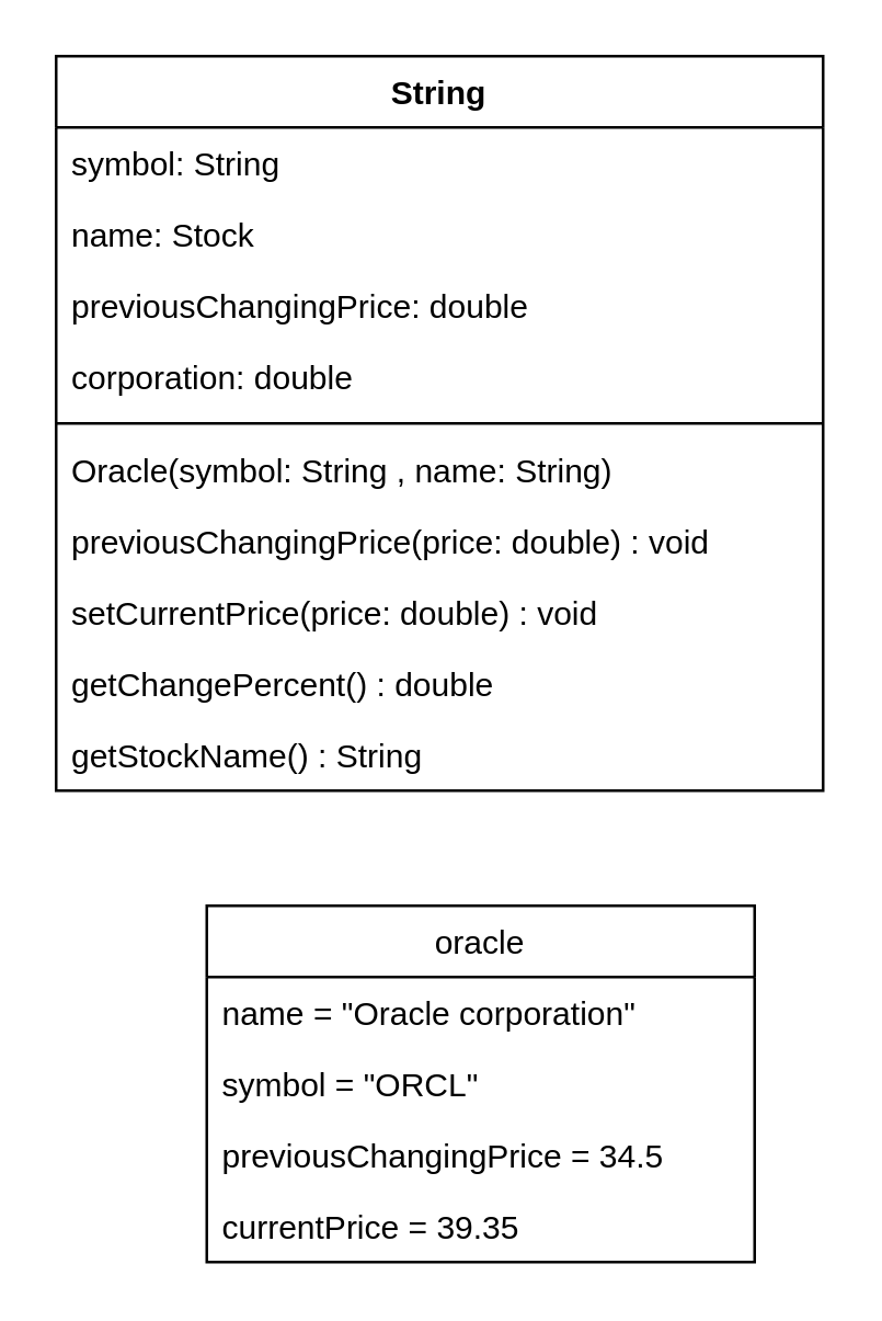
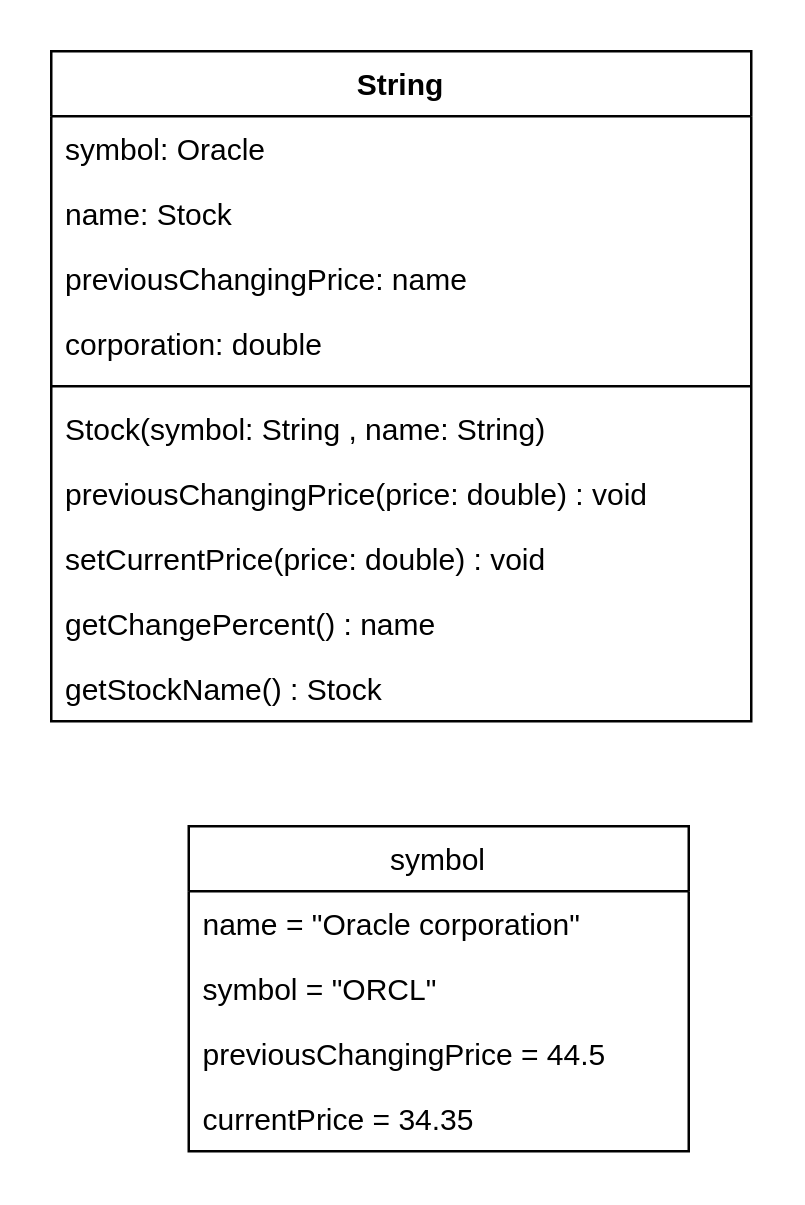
- <mxCell id="3" value="symbol: String&#10;" style="text;strokeColor=none;fillColor=none;align=left;verticalAlign=top;spacingLeft=4;spacingRight=4;overflow=hidden;rotatable=0;points=[[0,0.5],[1,0.5]];portConstraint=eastwest;" parent="2" vertex="1"><mxGeometry y="26" width="280" height="26" as="geometry" /></mxCell>
+ <mxCell id="3" value="symbol: Oracle&#10;" style="text;strokeColor=none;fillColor=none;align=left;verticalAlign=top;spacingLeft=4;spacingRight=4;overflow=hidden;rotatable=0;points=[[0,0.5],[1,0.5]];portConstraint=eastwest;" parent="2" vertex="1"><mxGeometry y="26" width="280" height="26" as="geometry" /></mxCell>
- <mxCell id="5" value="previousChangingPrice: double" style="text;strokeColor=none;fillColor=none;align=left;verticalAlign=top;spacingLeft=4;spacingRight=4;overflow=hidden;rotatable=0;points=[[0,0.5],[1,0.5]];portConstraint=eastwest;" parent="2" vertex="1"><mxGeometry y="78" width="280" height="26" as="geometry" /></mxCell>
+ <mxCell id="5" value="previousChangingPrice: name" style="text;strokeColor=none;fillColor=none;align=left;verticalAlign=top;spacingLeft=4;spacingRight=4;overflow=hidden;rotatable=0;points=[[0,0.5],[1,0.5]];portConstraint=eastwest;" parent="2" vertex="1"><mxGeometry y="78" width="280" height="26" as="geometry" /></mxCell>
- <mxCell id="8" value="Oracle(symbol: String , name: String)" style="text;strokeColor=none;fillColor=none;align=left;verticalAlign=top;spacingLeft=4;spacingRight=4;overflow=hidden;rotatable=0;points=[[0,0.5],[1,0.5]];portConstraint=eastwest;" parent="2" vertex="1"><mxGeometry y="138" width="280" height="26" as="geometry" /></mxCell>
+ <mxCell id="8" value="Stock(symbol: String , name: String)" style="text;strokeColor=none;fillColor=none;align=left;verticalAlign=top;spacingLeft=4;spacingRight=4;overflow=hidden;rotatable=0;points=[[0,0.5],[1,0.5]];portConstraint=eastwest;" parent="2" vertex="1"><mxGeometry y="138" width="280" height="26" as="geometry" /></mxCell>
- <mxCell id="11" value="getChangePercent() : double" style="text;strokeColor=none;fillColor=none;align=left;verticalAlign=top;spacingLeft=4;spacingRight=4;overflow=hidden;rotatable=0;points=[[0,0.5],[1,0.5]];portConstraint=eastwest;" parent="2" vertex="1"><mxGeometry y="216" width="280" height="26" as="geometry" /></mxCell>
+ <mxCell id="11" value="getChangePercent() : name" style="text;strokeColor=none;fillColor=none;align=left;verticalAlign=top;spacingLeft=4;spacingRight=4;overflow=hidden;rotatable=0;points=[[0,0.5],[1,0.5]];portConstraint=eastwest;" parent="2" vertex="1"><mxGeometry y="216" width="280" height="26" as="geometry" /></mxCell>
- <mxCell id="12" value="getStockName() : String" style="text;strokeColor=none;fillColor=none;align=left;verticalAlign=top;spacingLeft=4;spacingRight=4;overflow=hidden;rotatable=0;points=[[0,0.5],[1,0.5]];portConstraint=eastwest;" vertex="1" parent="2"><mxGeometry y="242" width="280" height="26" as="geometry" /></mxCell>
+ <mxCell id="12" value="getStockName() : Stock" style="text;strokeColor=none;fillColor=none;align=left;verticalAlign=top;spacingLeft=4;spacingRight=4;overflow=hidden;rotatable=0;points=[[0,0.5],[1,0.5]];portConstraint=eastwest;" vertex="1" parent="2"><mxGeometry y="242" width="280" height="26" as="geometry" /></mxCell>
- <mxCell id="13" value="oracle" style="swimlane;fontStyle=0;childLayout=stackLayout;horizontal=1;startSize=26;fillColor=none;horizontalStack=0;resizeParent=1;resizeParentMax=0;resizeLast=0;collapsible=1;marginBottom=0;" parent="1" vertex="1"><mxGeometry x="75" y="330" width="200" height="130" as="geometry" /></mxCell>
+ <mxCell id="13" value="symbol" style="swimlane;fontStyle=0;childLayout=stackLayout;horizontal=1;startSize=26;fillColor=none;horizontalStack=0;resizeParent=1;resizeParentMax=0;resizeLast=0;collapsible=1;marginBottom=0;" parent="1" vertex="1"><mxGeometry x="75" y="330" width="200" height="130" as="geometry" /></mxCell>
- <mxCell id="16" value="previousChangingPrice = 34.5" style="text;strokeColor=none;fillColor=none;align=left;verticalAlign=top;spacingLeft=4;spacingRight=4;overflow=hidden;rotatable=0;points=[[0,0.5],[1,0.5]];portConstraint=eastwest;" vertex="1" parent="13"><mxGeometry y="78" width="200" height="26" as="geometry" /></mxCell>
+ <mxCell id="16" value="previousChangingPrice = 44.5" style="text;strokeColor=none;fillColor=none;align=left;verticalAlign=top;spacingLeft=4;spacingRight=4;overflow=hidden;rotatable=0;points=[[0,0.5],[1,0.5]];portConstraint=eastwest;" vertex="1" parent="13"><mxGeometry y="78" width="200" height="26" as="geometry" /></mxCell>
- <mxCell id="17" value="currentPrice = 39.35&#10;" style="text;strokeColor=none;fillColor=none;align=left;verticalAlign=top;spacingLeft=4;spacingRight=4;overflow=hidden;rotatable=0;points=[[0,0.5],[1,0.5]];portConstraint=eastwest;" vertex="1" parent="13"><mxGeometry y="104" width="200" height="26" as="geometry" /></mxCell>
+ <mxCell id="17" value="currentPrice = 34.35&#10;" style="text;strokeColor=none;fillColor=none;align=left;verticalAlign=top;spacingLeft=4;spacingRight=4;overflow=hidden;rotatable=0;points=[[0,0.5],[1,0.5]];portConstraint=eastwest;" vertex="1" parent="13"><mxGeometry y="104" width="200" height="26" as="geometry" /></mxCell>
